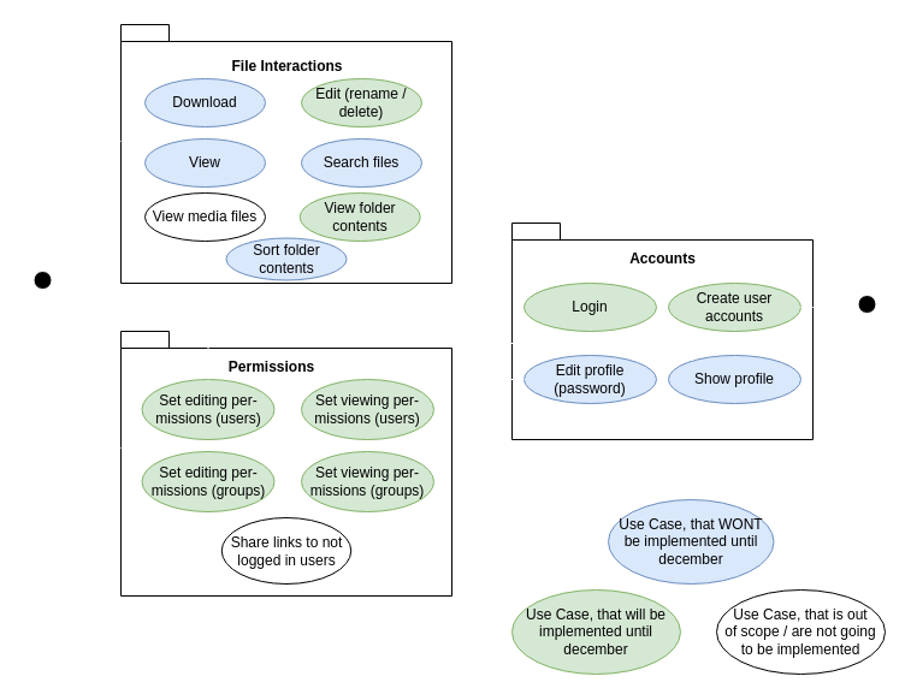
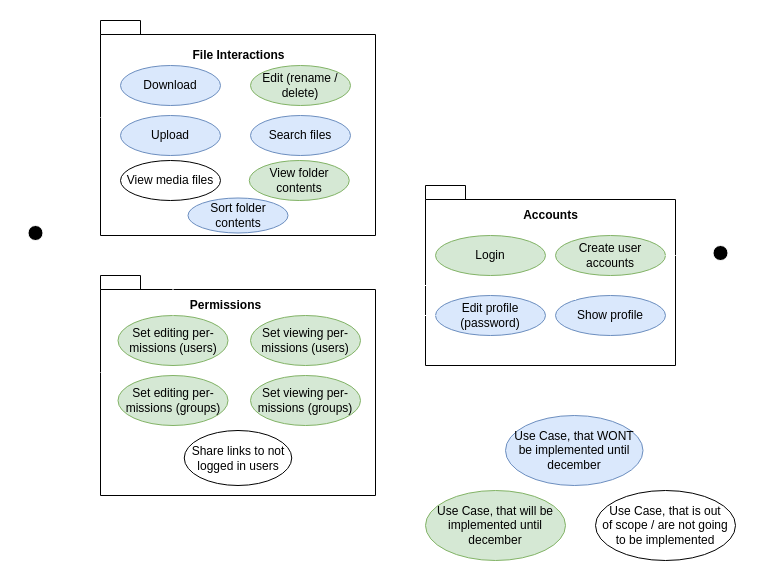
- <mxCell id="33" value="View" style="ellipse;whiteSpace=wrap;html=1;fillColor=#dae8fc;strokeColor=#6c8ebf;" vertex="1" parent="1"><mxGeometry x="120" y="115" width="100" height="40" as="geometry" /></mxCell>
+ <mxCell id="33" value="Upload" style="ellipse;whiteSpace=wrap;html=1;fillColor=#dae8fc;strokeColor=#6c8ebf;" vertex="1" parent="1"><mxGeometry x="120" y="115" width="100" height="40" as="geometry" /></mxCell>
